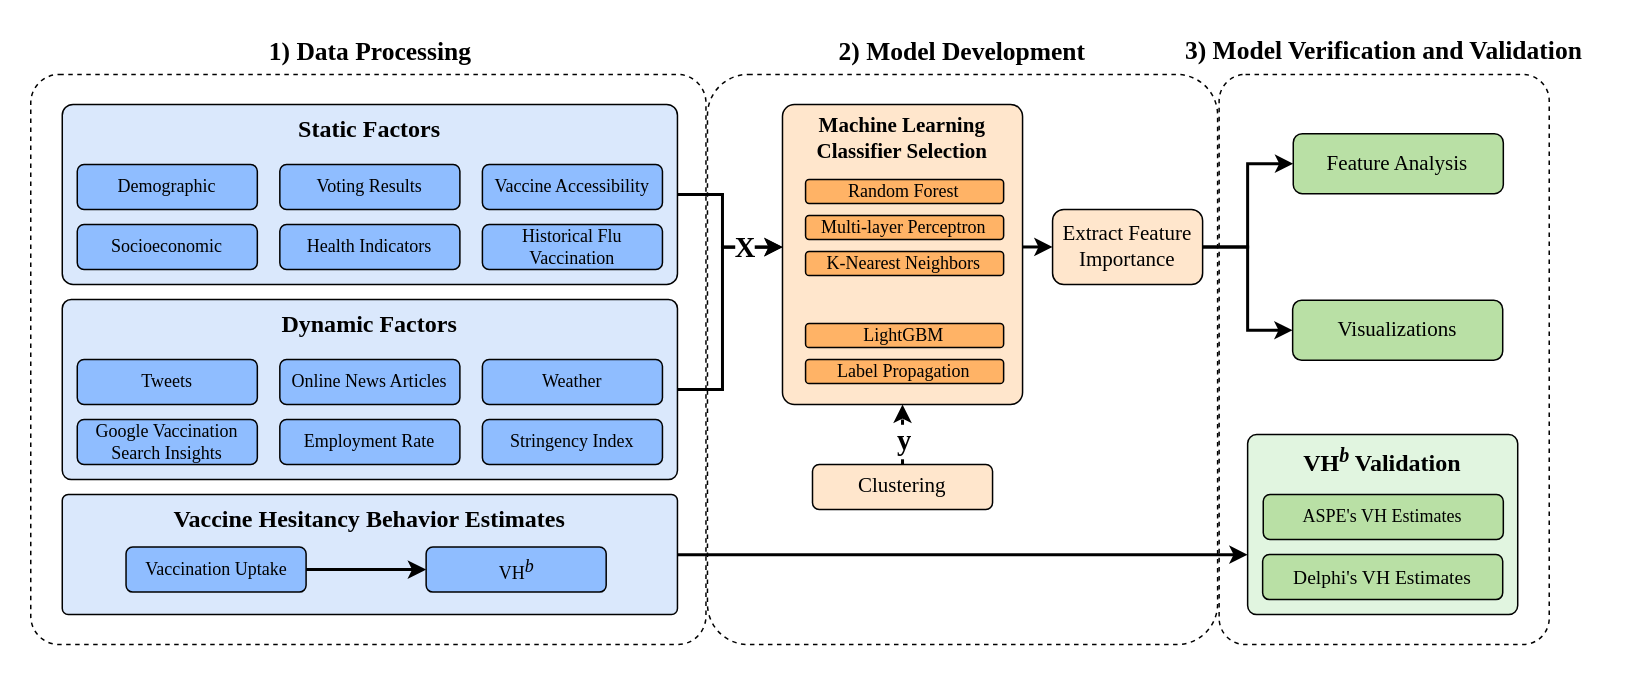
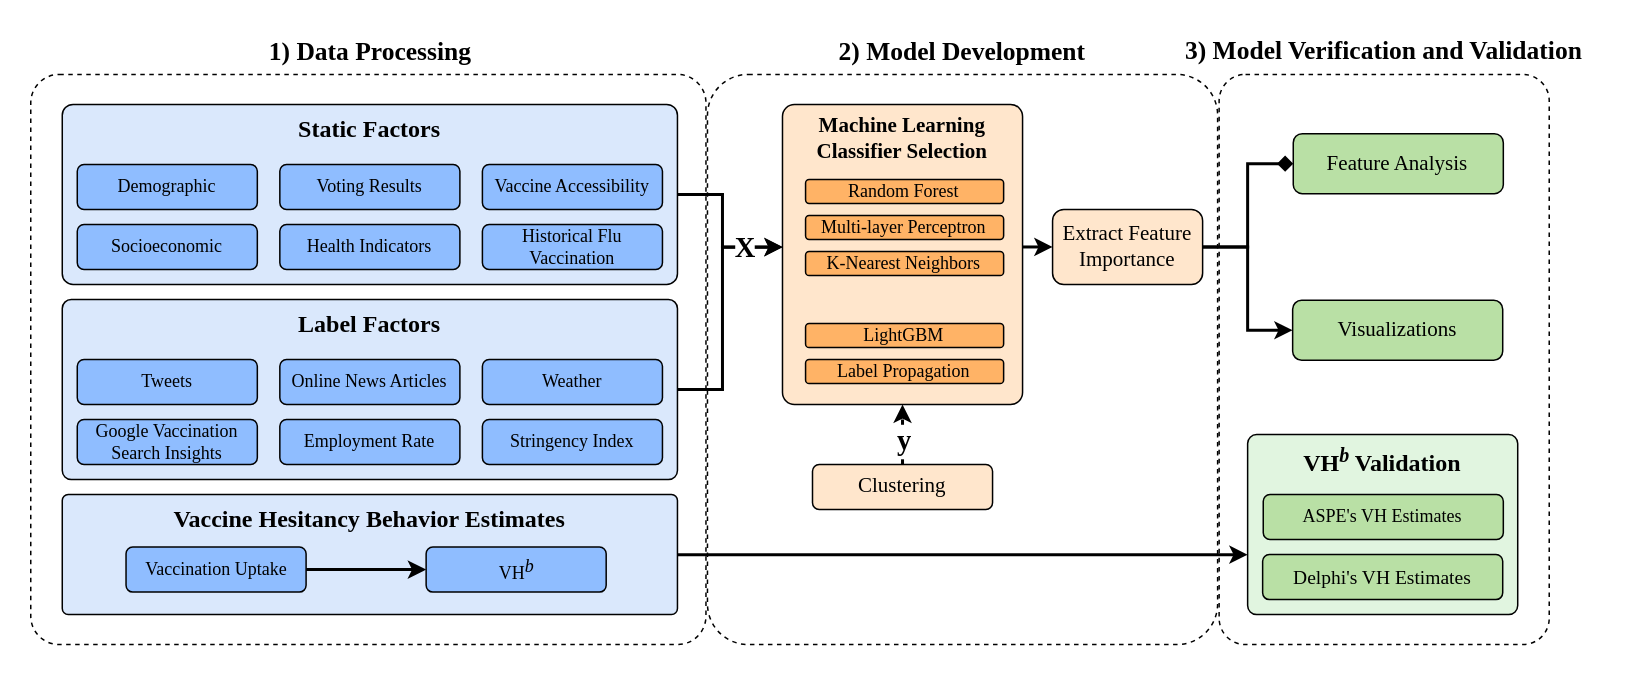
- <mxCell id="30" style="edgeStyle=orthogonalEdgeStyle;rounded=0;orthogonalLoop=1;jettySize=auto;html=1;entryX=0;entryY=0.5;entryDx=0;entryDy=0;fontFamily=Times New Roman;fontSize=19;strokeWidth=2;" parent="1" source="31" target="37" edge="1"><mxGeometry relative="1" as="geometry"><Array as="points"><mxPoint x="831" y="164" /><mxPoint x="831" y="109" /></Array></mxGeometry></mxCell>
+ <mxCell id="30" style="edgeStyle=orthogonalEdgeStyle;rounded=0;orthogonalLoop=1;jettySize=auto;html=1;entryX=0;entryY=0.5;entryDx=0;entryDy=0;fontFamily=Times New Roman;fontSize=19;strokeWidth=2;endArrow=diamond;" parent="1" source="31" target="37" edge="1"><mxGeometry relative="1" as="geometry"><Array as="points"><mxPoint x="831" y="164" /><mxPoint x="831" y="109" /></Array></mxGeometry></mxCell>
- <mxCell id="19" value="&lt;font style=&quot;font-size: 16px&quot;&gt;&lt;span&gt;Dynamic Factors&lt;/span&gt;&lt;/font&gt;" style="rounded=1;whiteSpace=wrap;html=1;fontFamily=Times New Roman;verticalAlign=top;arcSize=5;fillColor=#dae8fc;strokeColor=#000000;fontStyle=1;shadow=0;" parent="1" vertex="1"><mxGeometry x="41" y="199" width="410" height="120" as="geometry" /></mxCell>
+ <mxCell id="19" value="&lt;font style=&quot;font-size: 16px&quot;&gt;&lt;span&gt;Label Factors&lt;/span&gt;&lt;/font&gt;" style="rounded=1;whiteSpace=wrap;html=1;fontFamily=Times New Roman;verticalAlign=top;arcSize=5;fillColor=#dae8fc;strokeColor=#000000;fontStyle=1;shadow=0;" parent="1" vertex="1"><mxGeometry x="41" y="199" width="410" height="120" as="geometry" /></mxCell>
